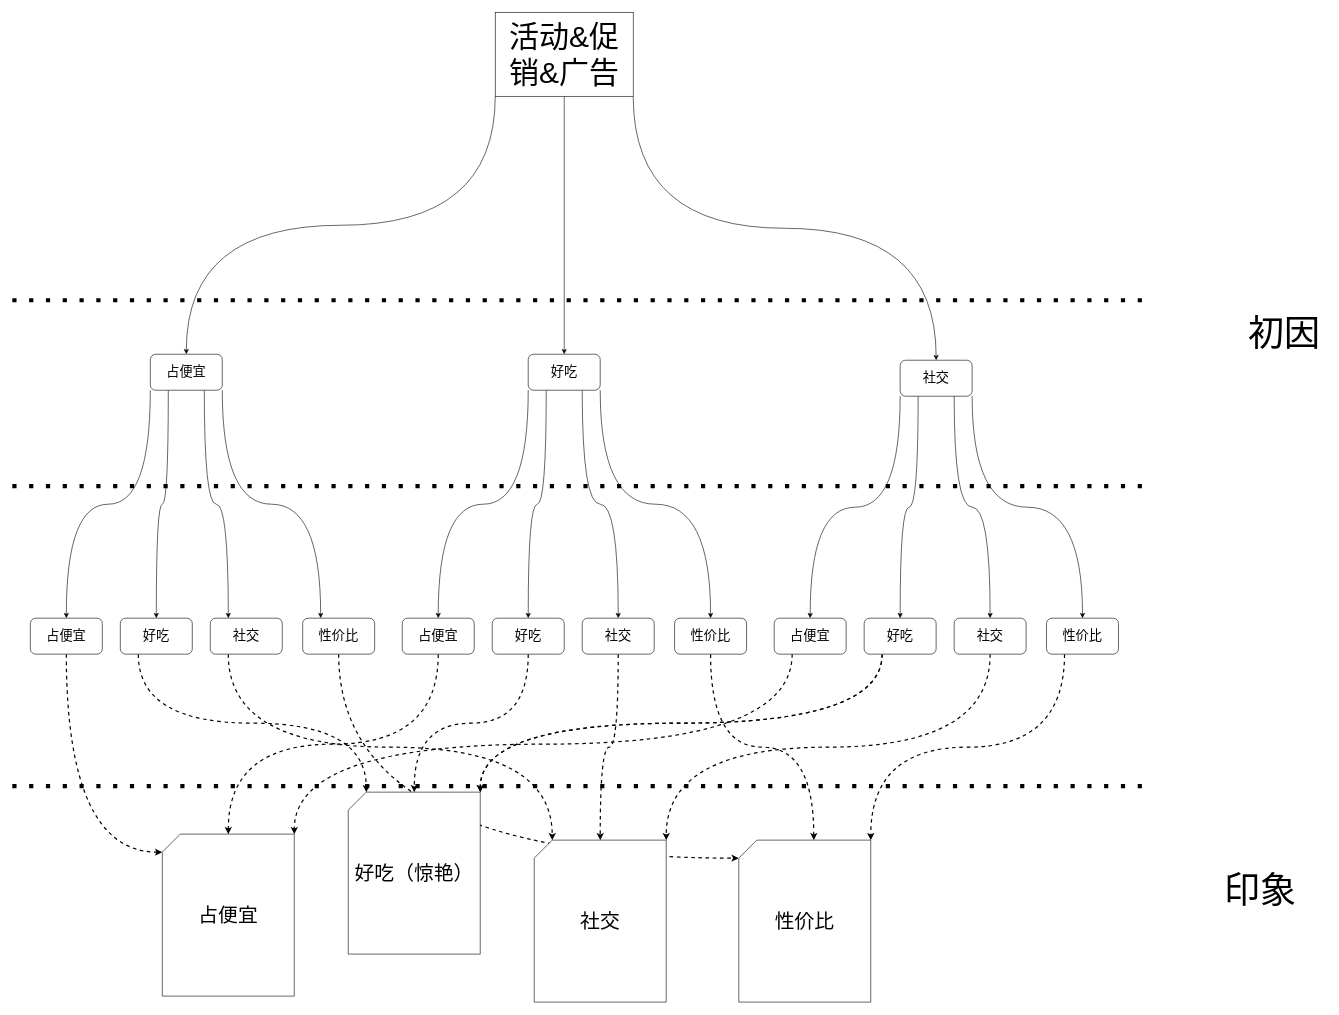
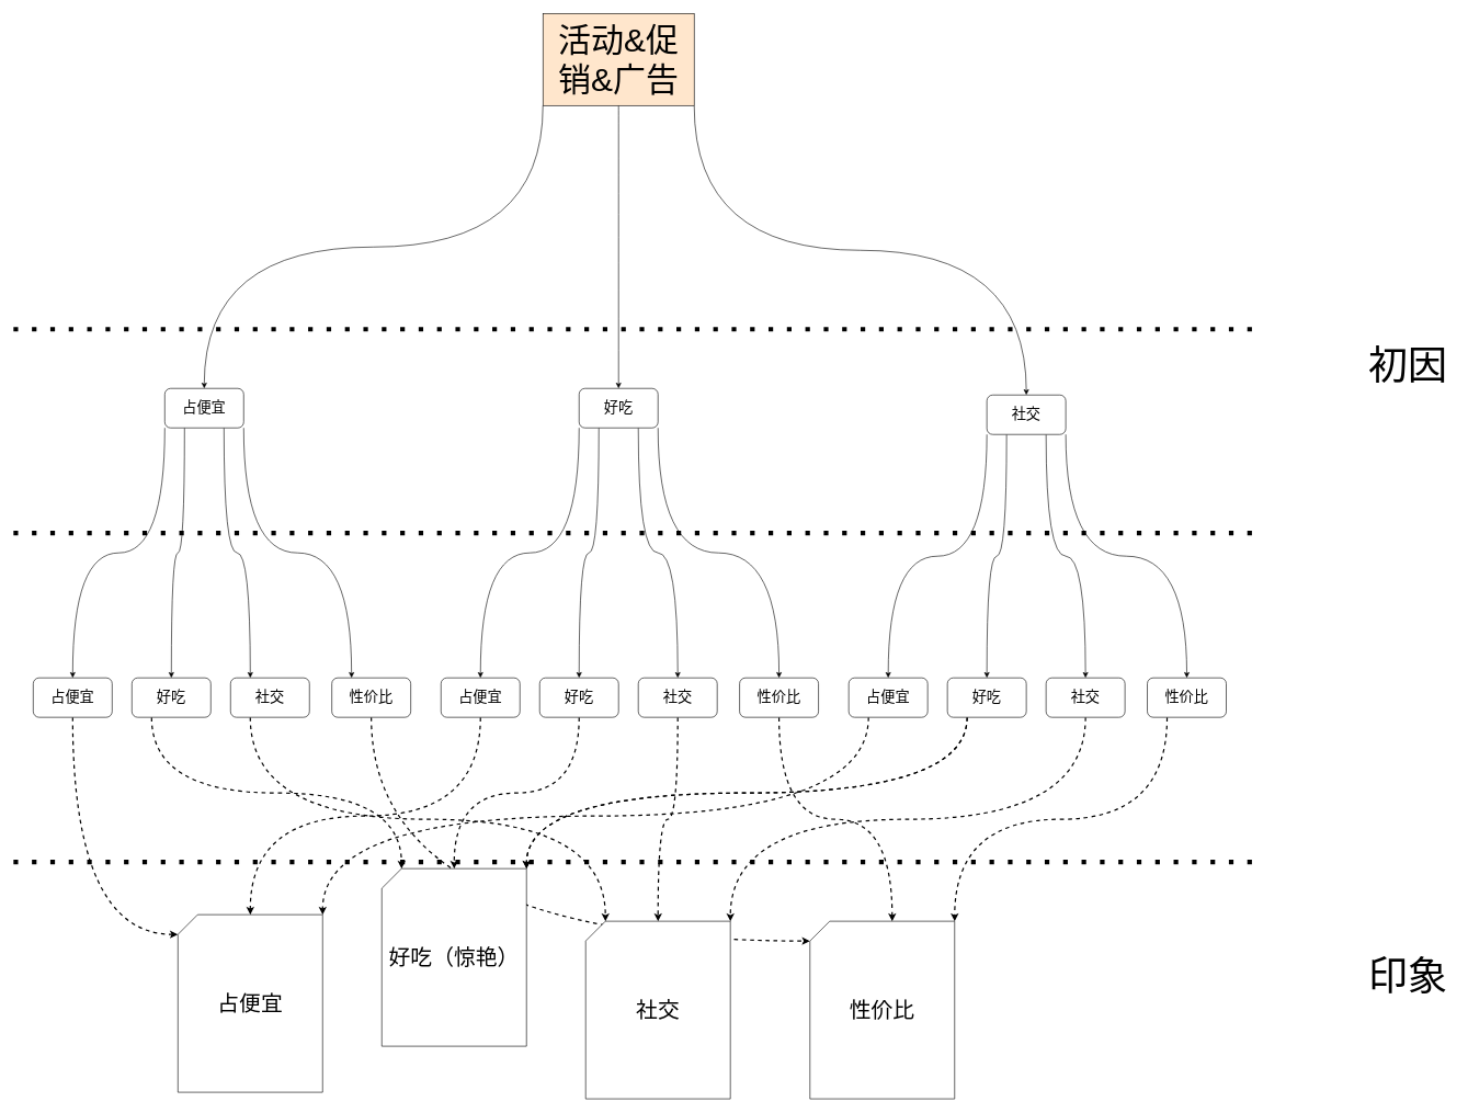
- <mxCell id="5" value="活动&amp;amp;促销&amp;amp;广告" style="rounded=1;whiteSpace=wrap;html=1;fontSize=50;arcSize=0;" vertex="1" parent="1"><mxGeometry x="825" y="20" width="230" height="140" as="geometry" /></mxCell>
+ <mxCell id="5" value="活动&amp;amp;促销&amp;amp;广告" style="rounded=1;whiteSpace=wrap;html=1;fontSize=50;arcSize=0;fillColor=#ffe6cc;" vertex="1" parent="1"><mxGeometry x="825" y="20" width="230" height="140" as="geometry" /></mxCell>
- <mxCell id="54" value="&lt;font style=&quot;font-size: 60px&quot;&gt;印象&lt;/font&gt;" style="text;html=1;resizable=0;autosize=1;align=center;verticalAlign=middle;points=[];fillColor=none;strokeColor=none;rounded=0;fontSize=33;" vertex="1" parent="1"><mxGeometry x="2030" y="1460" width="140" height="50" as="geometry" /></mxCell>
+ <mxCell id="54" value="&lt;font style=&quot;font-size: 60px&quot;&gt;印象&lt;/font&gt;" style="text;html=1;resizable=0;autosize=1;align=center;verticalAlign=middle;points=[];fillColor=none;strokeColor=none;rounded=0;fontSize=33;" vertex="1" parent="1"><mxGeometry x="2070" y="1460" width="140" height="50" as="geometry" /></mxCell>
